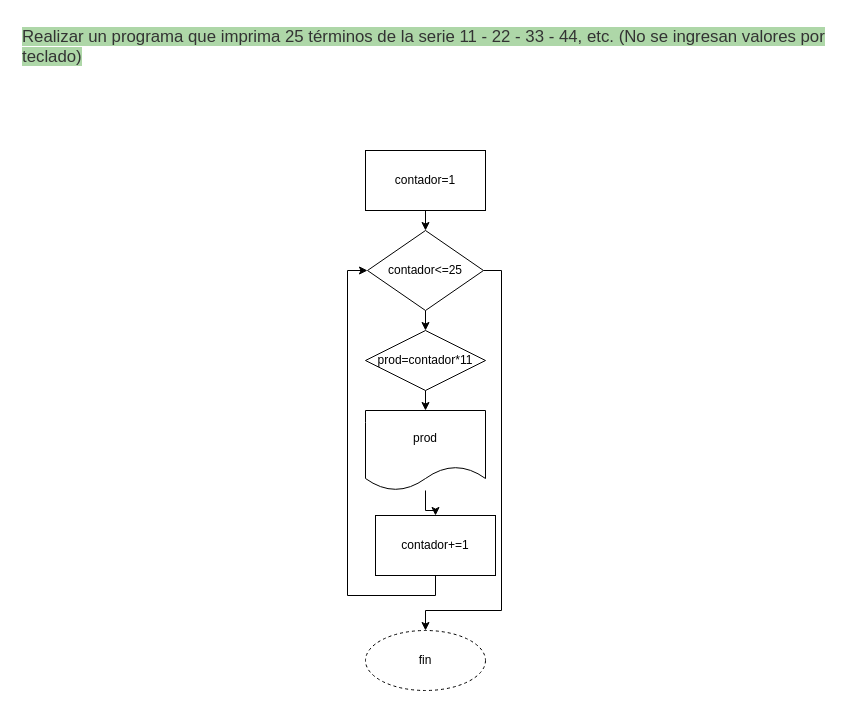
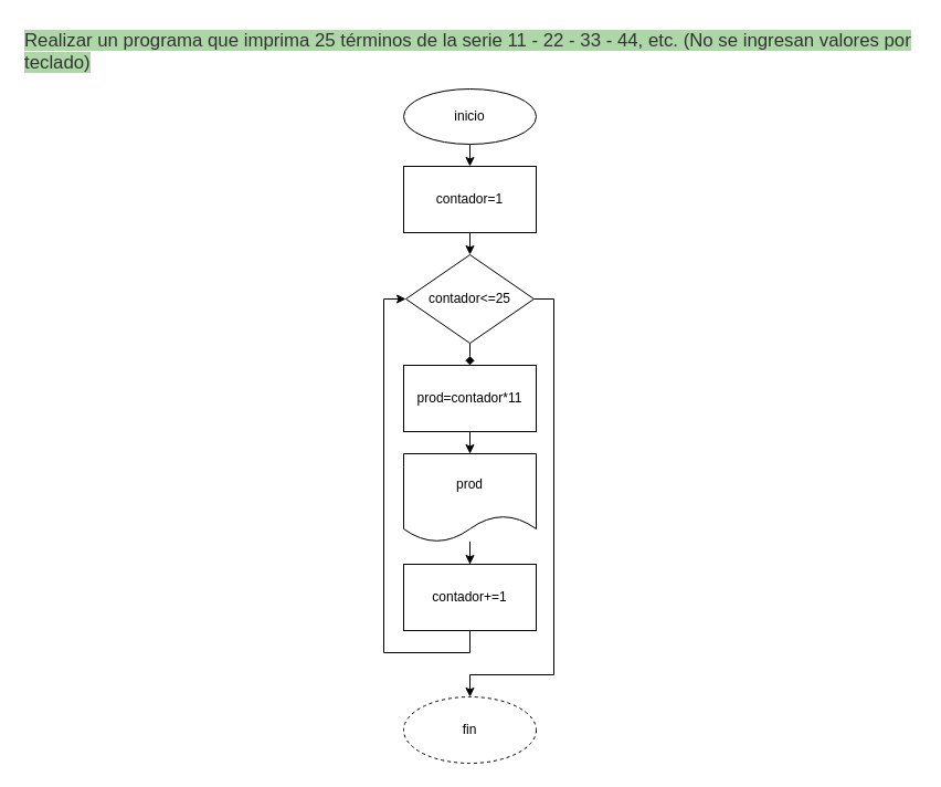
+ <mxCell id="4" value="inicio" style="ellipse;whiteSpace=wrap;html=1;" vertex="1" parent="1"><mxGeometry x="365" y="80" width="120" height="50" as="geometry" /></mxCell>
+ <mxCell id="3" style="edgeStyle=orthogonalEdgeStyle;rounded=0;orthogonalLoop=1;jettySize=auto;html=1;exitX=0.5;exitY=1;exitDx=0;exitDy=0;entryX=0.5;entryY=0;entryDx=0;entryDy=0;" edge="1" parent="1" source="4" target="6"><mxGeometry relative="1" as="geometry" /></mxCell>
- <mxCell id="7" style="edgeStyle=orthogonalEdgeStyle;rounded=0;orthogonalLoop=1;jettySize=auto;html=1;exitX=0.5;exitY=1;exitDx=0;exitDy=0;entryX=0.5;entryY=0;entryDx=0;entryDy=0;" edge="1" parent="1" source="9" target="11"><mxGeometry relative="1" as="geometry" /></mxCell>
+ <mxCell id="7" style="edgeStyle=orthogonalEdgeStyle;rounded=0;orthogonalLoop=1;jettySize=auto;html=1;exitX=0.5;exitY=1;exitDx=0;exitDy=0;entryX=0.5;entryY=0;entryDx=0;entryDy=0;endArrow=diamond;" edge="1" parent="1" source="9" target="11"><mxGeometry relative="1" as="geometry" /></mxCell>
- <mxCell id="11" value="prod=contador*11" style="rhombus;whiteSpace=wrap;html=1;" vertex="1" parent="1"><mxGeometry x="365" y="330" width="120" height="60" as="geometry" /></mxCell>
+ <mxCell id="11" value="prod=contador*11" style="rounded=0;whiteSpace=wrap;html=1;" vertex="1" parent="1"><mxGeometry x="365" y="330" width="120" height="60" as="geometry" /></mxCell>
- <mxCell id="16" value="contador+=1" style="rounded=0;whiteSpace=wrap;html=1;" vertex="1" parent="1"><mxGeometry x="375" y="515" width="120" height="60" as="geometry" /></mxCell>
+ <mxCell id="16" value="contador+=1" style="rounded=0;whiteSpace=wrap;html=1;" vertex="1" parent="1"><mxGeometry x="365" y="510" width="120" height="60" as="geometry" /></mxCell>
